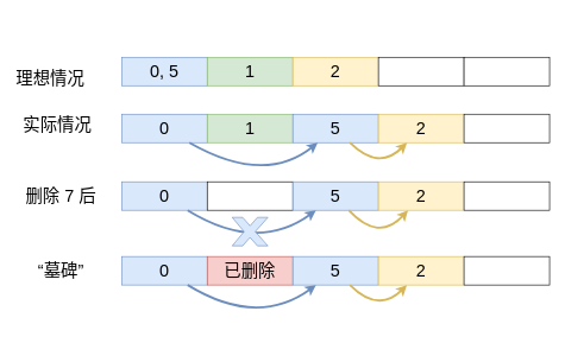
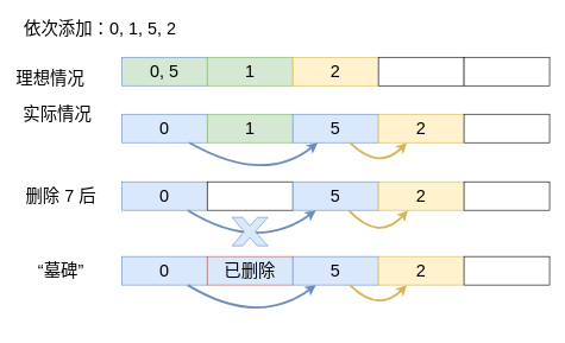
+ <mxCell id="14" value="依次添加：0, 1, 5, 2" style="text;html=1;strokeColor=none;fillColor=none;align=center;verticalAlign=middle;whiteSpace=wrap;rounded=0;fontSize=24;" vertex="1" parent="1"><mxGeometry x="30" y="20" width="220" height="40" as="geometry" /></mxCell>
- <mxCell id="2" value="0, 5" style="rounded=0;whiteSpace=wrap;html=1;fontSize=24;fillColor=#dae8fc;strokeColor=#6c8ebf;" vertex="1" parent="1"><mxGeometry x="170" y="80" width="120" height="40" as="geometry" /></mxCell>
+ <mxCell id="2" value="0, 5" style="rounded=0;whiteSpace=wrap;html=1;fontSize=24;fillColor=#d5e8d4;strokeColor=#6c8ebf;" vertex="1" parent="1"><mxGeometry x="170" y="80" width="120" height="40" as="geometry" /></mxCell>
- <mxCell id="13" value="实际情况" style="text;html=1;strokeColor=none;fillColor=none;align=center;verticalAlign=middle;whiteSpace=wrap;rounded=0;fontSize=24;" vertex="1" parent="1"><mxGeometry x="30" y="155" width="100" height="40" as="geometry" /></mxCell>
+ <mxCell id="13" value="实际情况" style="text;html=1;strokeColor=none;fillColor=none;align=center;verticalAlign=middle;whiteSpace=wrap;rounded=0;fontSize=24;" vertex="1" parent="1"><mxGeometry x="30" y="140" width="100" height="40" as="geometry" /></mxCell>
- <mxCell id="28" value="已删除" style="rounded=0;whiteSpace=wrap;html=1;fontSize=24;fillColor=#f8cecc;strokeColor=#b85450;" vertex="1" parent="1"><mxGeometry x="290" y="360" width="120" height="40" as="geometry" /></mxCell>
+ <mxCell id="28" value="已删除" style="rounded=0;whiteSpace=wrap;html=1;fontSize=24;fillColor=#dae8fc;strokeColor=#b85450;" vertex="1" parent="1"><mxGeometry x="290" y="360" width="120" height="40" as="geometry" /></mxCell>
